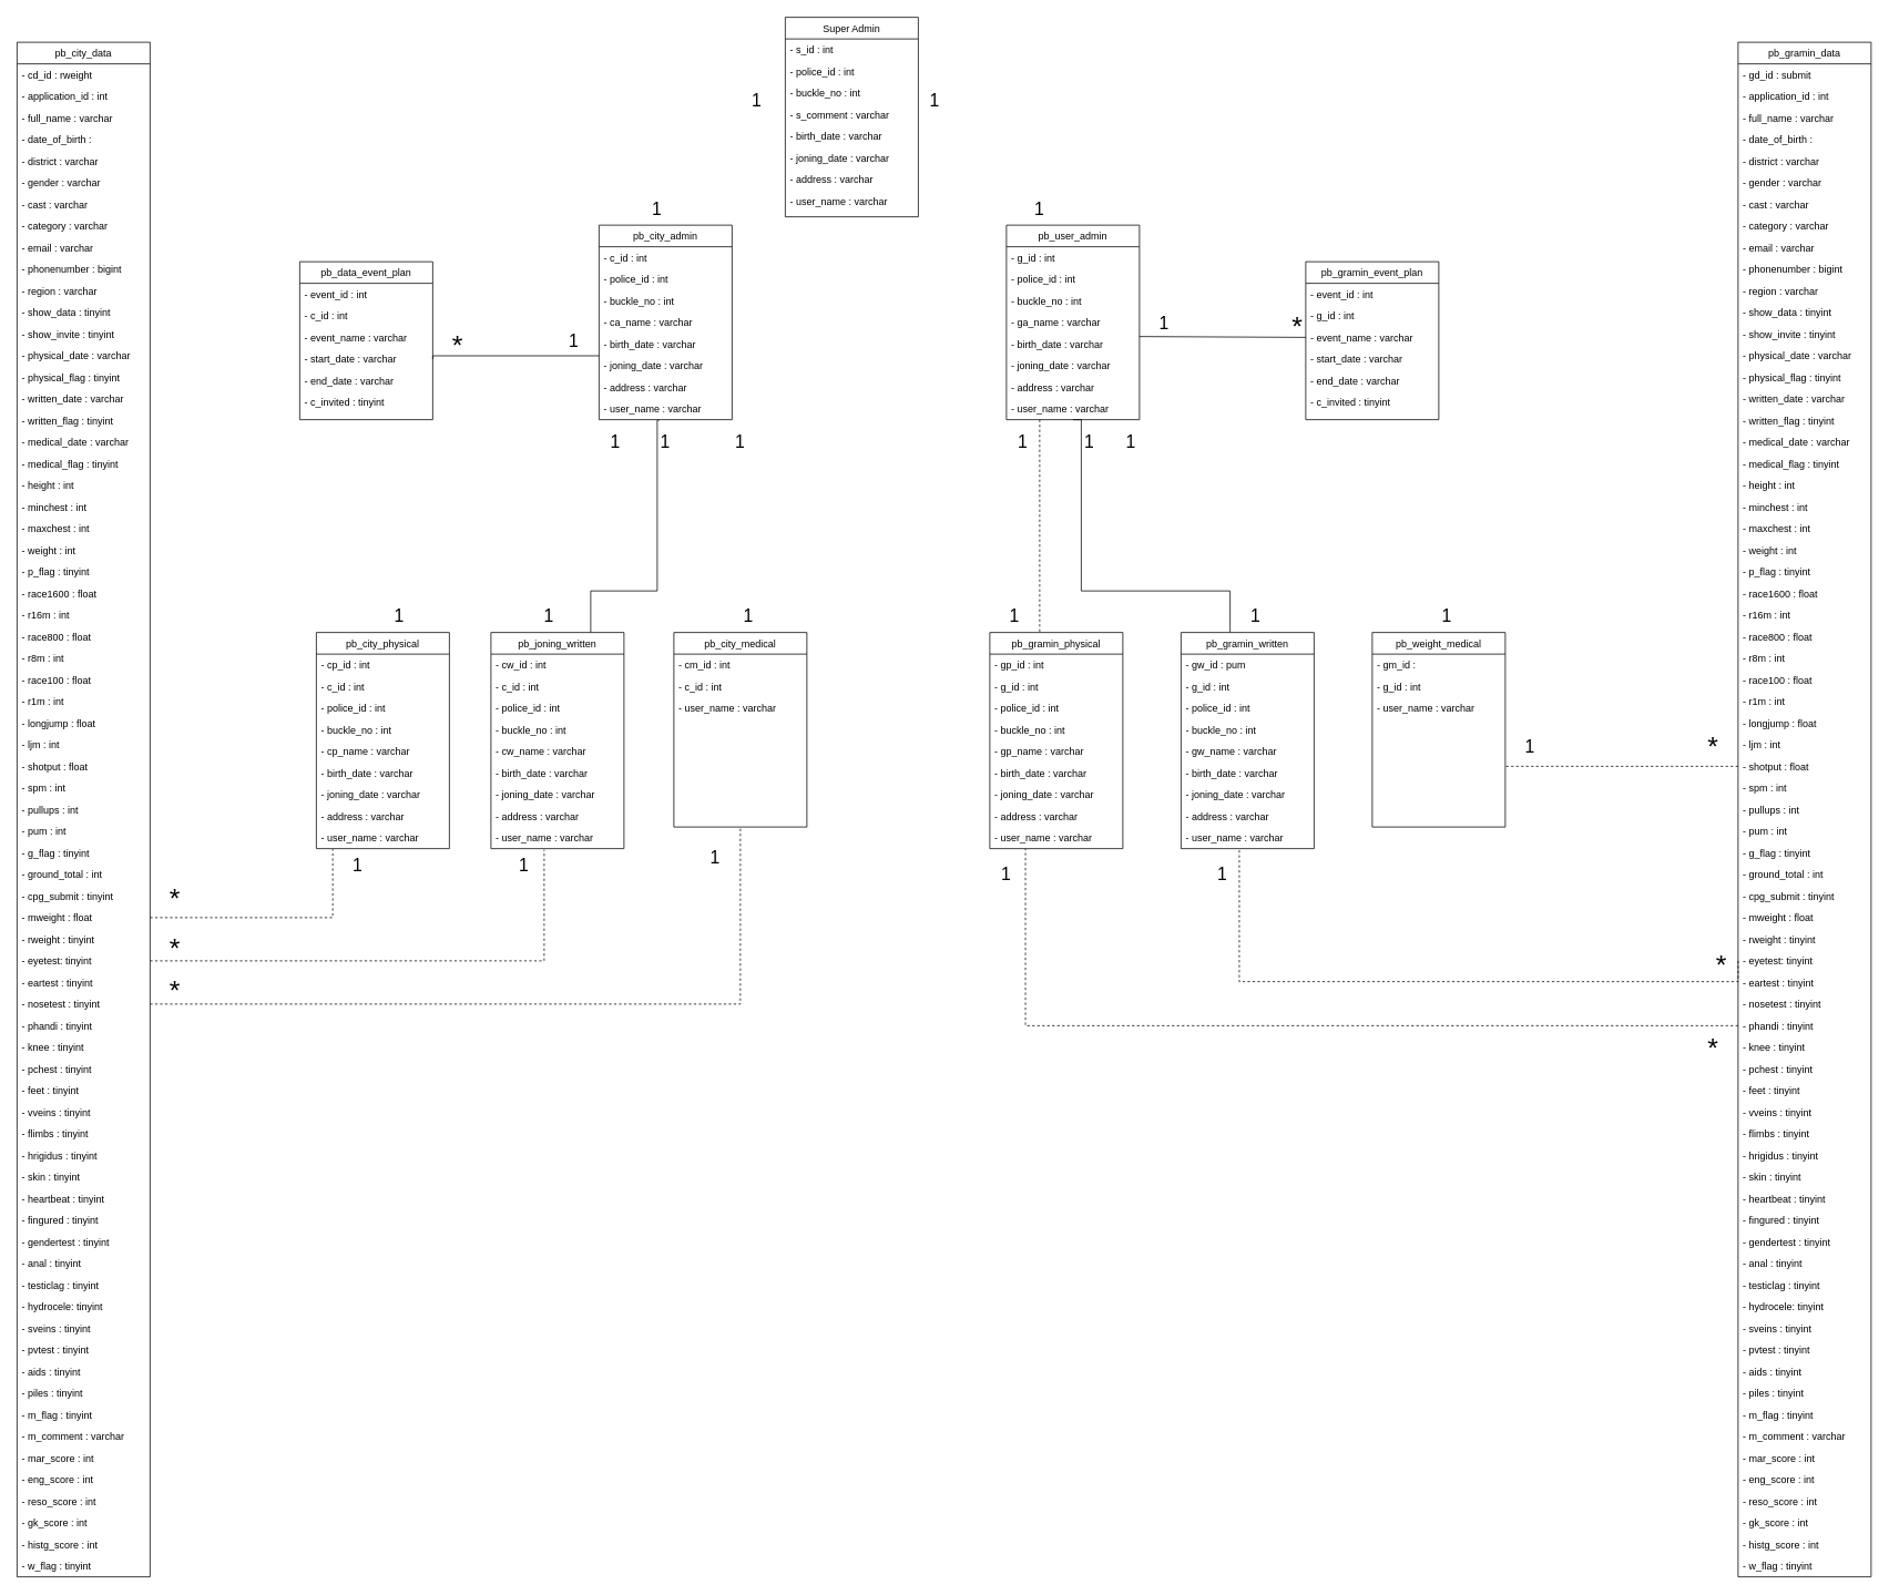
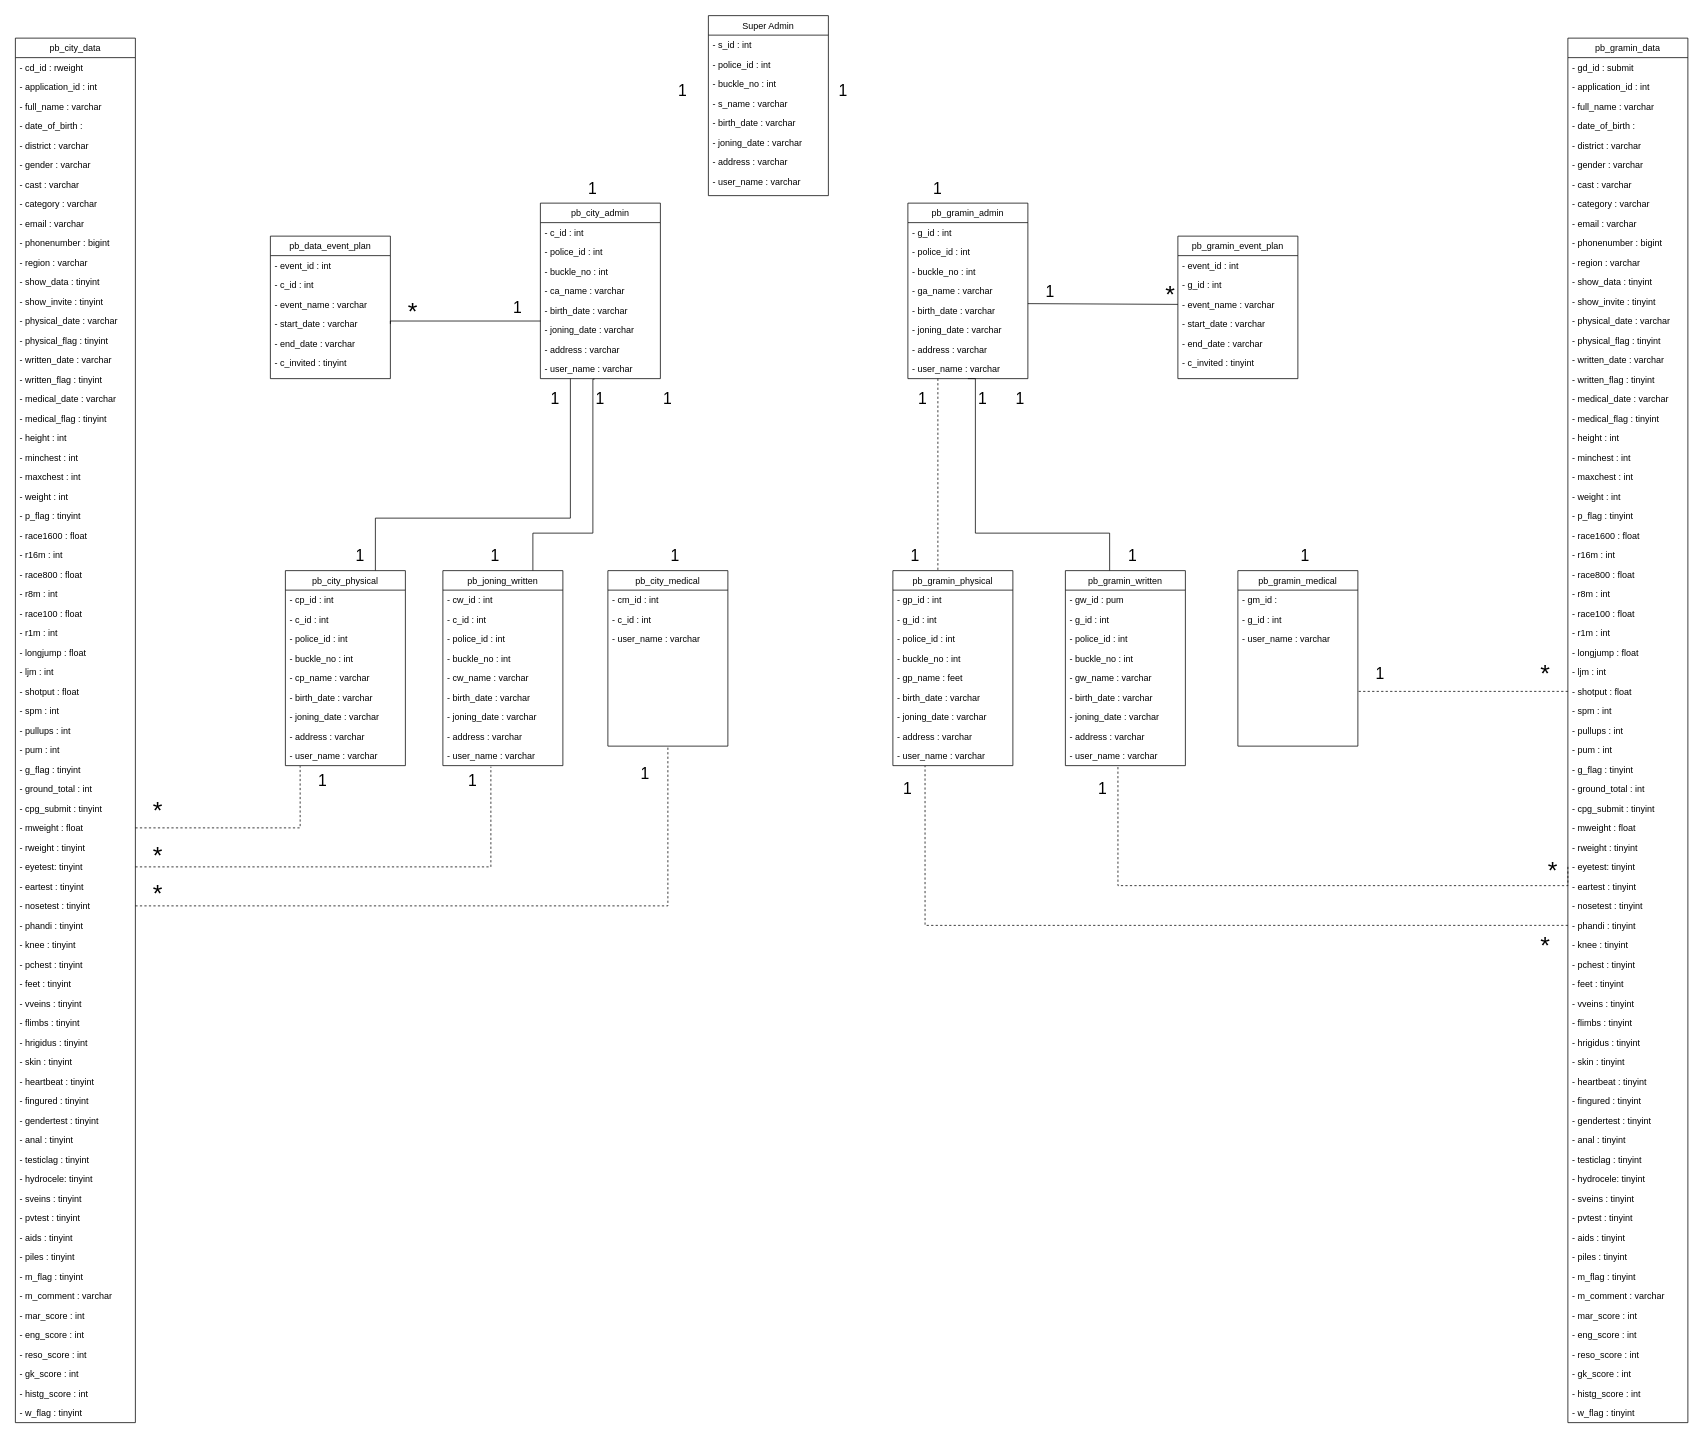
- <mxCell id="6" value="- s_comment : varchar" style="text;align=left;verticalAlign=top;spacingLeft=4;spacingRight=4;overflow=hidden;rotatable=0;points=[[0,0.5],[1,0.5]];portConstraint=eastwest;" parent="2" vertex="1"><mxGeometry y="104" width="160" height="26" as="geometry" /></mxCell>
+ <mxCell id="6" value="- s_name : varchar" style="text;align=left;verticalAlign=top;spacingLeft=4;spacingRight=4;overflow=hidden;rotatable=0;points=[[0,0.5],[1,0.5]];portConstraint=eastwest;" parent="2" vertex="1"><mxGeometry y="104" width="160" height="26" as="geometry" /></mxCell>
- <mxCell id="126" value="pb_user_admin" style="swimlane;fontStyle=0;align=center;verticalAlign=top;childLayout=stackLayout;horizontal=1;startSize=26;horizontalStack=0;resizeParent=1;resizeLast=0;collapsible=1;marginBottom=0;rounded=0;shadow=0;strokeWidth=1;" parent="1" vertex="1"><mxGeometry x="1210" y="270" width="160" height="234" as="geometry"><mxRectangle x="220" y="120" width="160" height="26" as="alternateBounds" /></mxGeometry></mxCell>
+ <mxCell id="126" value="pb_gramin_admin" style="swimlane;fontStyle=0;align=center;verticalAlign=top;childLayout=stackLayout;horizontal=1;startSize=26;horizontalStack=0;resizeParent=1;resizeLast=0;collapsible=1;marginBottom=0;rounded=0;shadow=0;strokeWidth=1;" parent="1" vertex="1"><mxGeometry x="1210" y="270" width="160" height="234" as="geometry"><mxRectangle x="220" y="120" width="160" height="26" as="alternateBounds" /></mxGeometry></mxCell>
+ <mxCell id="98" style="edgeStyle=orthogonalEdgeStyle;rounded=0;orthogonalLoop=1;jettySize=auto;html=1;exitX=0.75;exitY=0;exitDx=0;exitDy=0;entryX=0.25;entryY=1;entryDx=0;entryDy=0;endArrow=none;endFill=0;" parent="1" source="99" target="11" edge="1"><mxGeometry relative="1" as="geometry"><Array as="points"><mxPoint x="500" y="690" /><mxPoint x="760" y="690" /></Array></mxGeometry></mxCell>
- <mxCell id="152" value="pb_weight_medical" style="swimlane;fontStyle=0;align=center;verticalAlign=top;childLayout=stackLayout;horizontal=1;startSize=26;horizontalStack=0;resizeParent=1;resizeLast=0;collapsible=1;marginBottom=0;rounded=0;shadow=0;strokeWidth=1;" parent="1" vertex="1"><mxGeometry x="1650" y="760" width="160" height="234" as="geometry"><mxRectangle x="220" y="120" width="160" height="26" as="alternateBounds" /></mxGeometry></mxCell>
+ <mxCell id="152" value="pb_gramin_medical" style="swimlane;fontStyle=0;align=center;verticalAlign=top;childLayout=stackLayout;horizontal=1;startSize=26;horizontalStack=0;resizeParent=1;resizeLast=0;collapsible=1;marginBottom=0;rounded=0;shadow=0;strokeWidth=1;" parent="1" vertex="1"><mxGeometry x="1650" y="760" width="160" height="234" as="geometry"><mxRectangle x="220" y="120" width="160" height="26" as="alternateBounds" /></mxGeometry></mxCell>
- <mxCell id="147" value="- gp_name : varchar" style="text;align=left;verticalAlign=top;spacingLeft=4;spacingRight=4;overflow=hidden;rotatable=0;points=[[0,0.5],[1,0.5]];portConstraint=eastwest;" parent="142" vertex="1"><mxGeometry y="130" width="160" height="26" as="geometry" /></mxCell>
+ <mxCell id="147" value="- gp_name : feet" style="text;align=left;verticalAlign=top;spacingLeft=4;spacingRight=4;overflow=hidden;rotatable=0;points=[[0,0.5],[1,0.5]];portConstraint=eastwest;" parent="142" vertex="1"><mxGeometry y="130" width="160" height="26" as="geometry" /></mxCell>
